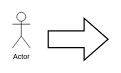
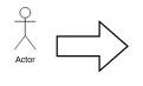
- <mxCell id="2" value="Actor" style="shape=umlActor;verticalLabelPosition=bottom;verticalAlign=top;html=1;outlineConnect=0;" vertex="1" parent="1"><mxGeometry x="20" y="20" width="30" height="60" as="geometry" /></mxCell>
+ <mxCell id="2" value="Actor" style="shape=umlActor;verticalLabelPosition=bottom;verticalAlign=top;html=1;outlineConnect=0;" vertex="1" parent="1"><mxGeometry x="20" y="10" width="30" height="60" as="geometry" /></mxCell>
